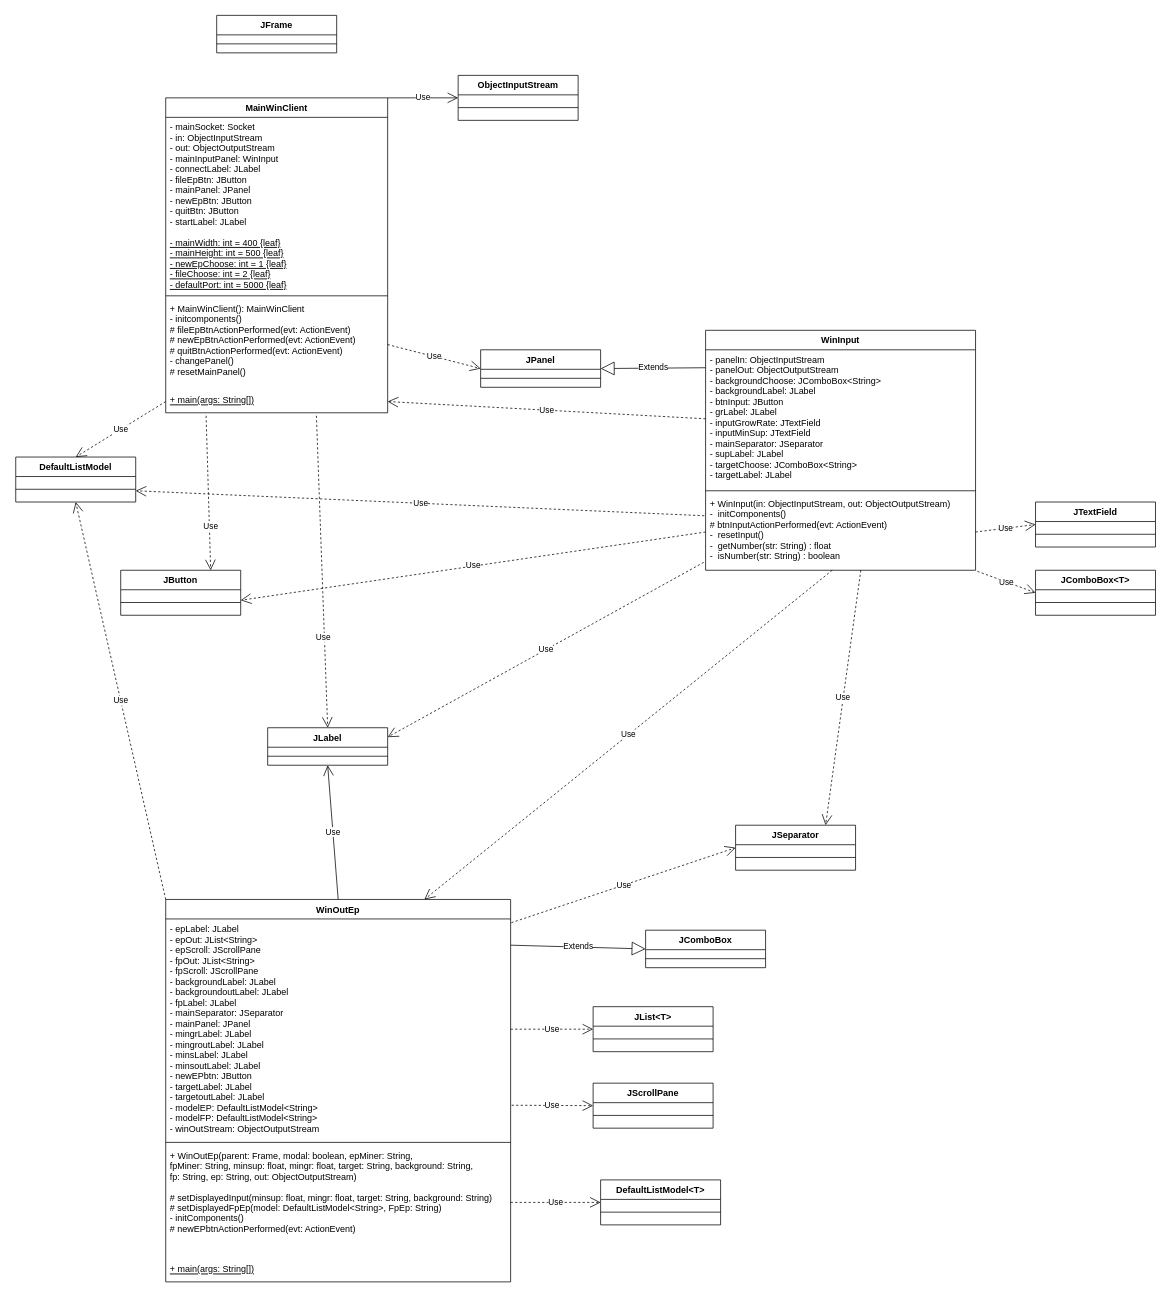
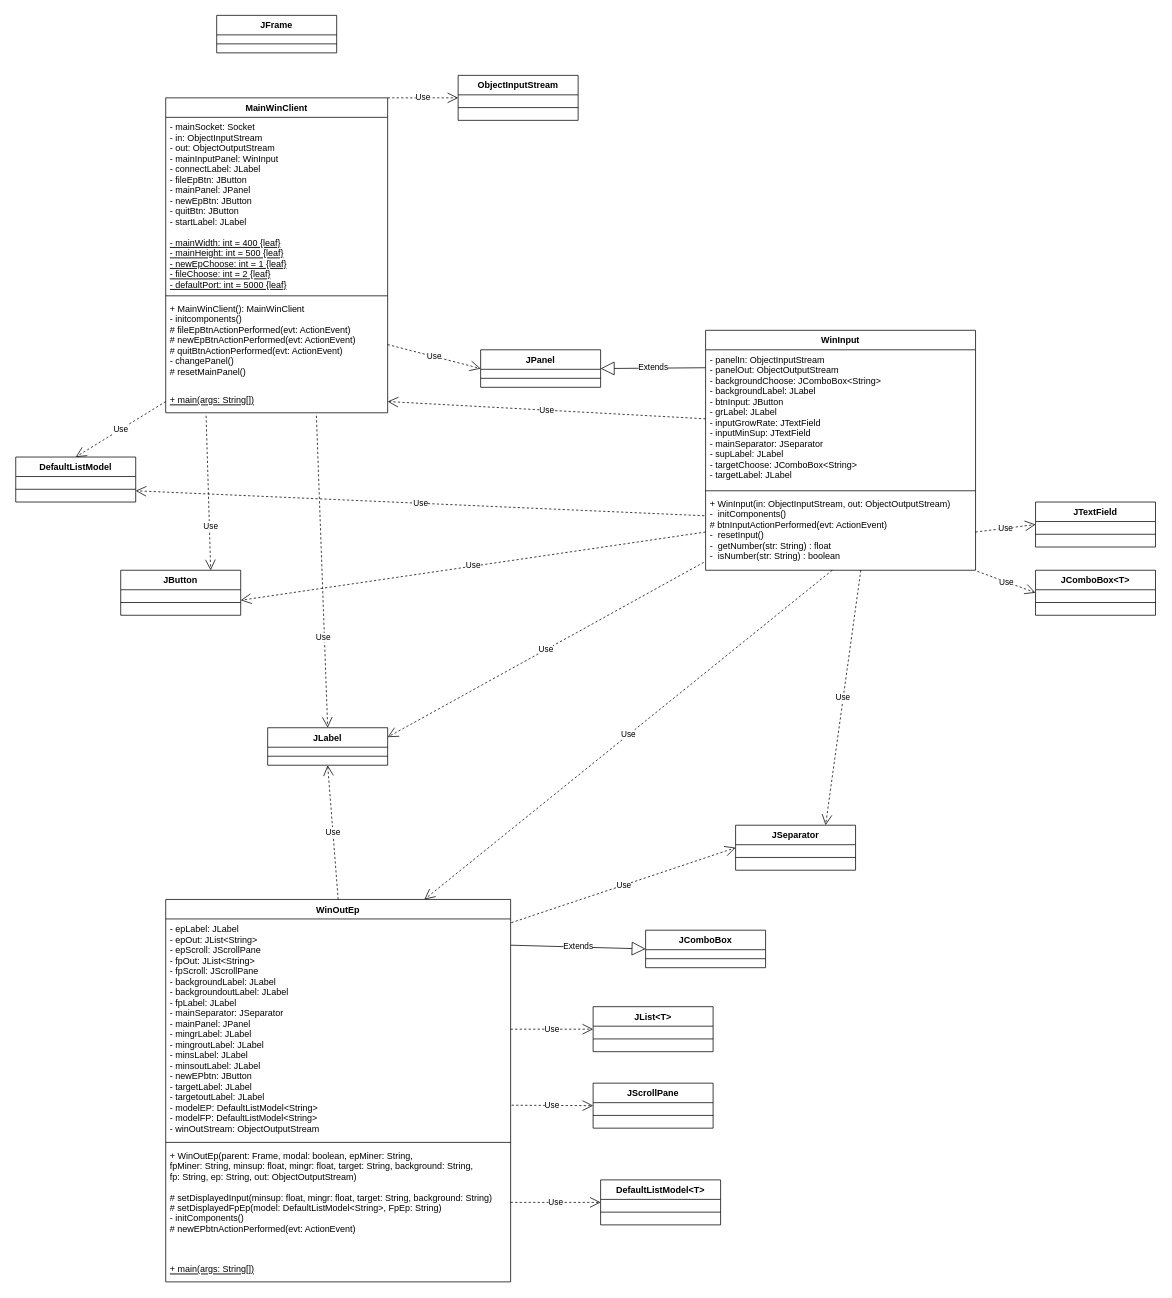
- <mxCell id="43" value="Use" style="endArrow=open;endSize=12;dashed=0;html=1;exitX=1;exitY=0;exitDx=0;exitDy=0;entryX=0;entryY=0.5;entryDx=0;entryDy=0;" parent="1" source="2" target="28" edge="1"><mxGeometry width="160" relative="1" as="geometry"><mxPoint x="540" y="330" as="sourcePoint" /><mxPoint x="700" y="330" as="targetPoint" /></mxGeometry></mxCell>
+ <mxCell id="43" value="Use" style="endArrow=open;endSize=12;dashed=1;html=1;exitX=1;exitY=0;exitDx=0;exitDy=0;entryX=0;entryY=0.5;entryDx=0;entryDy=0;" parent="1" source="2" target="28" edge="1"><mxGeometry width="160" relative="1" as="geometry"><mxPoint x="540" y="330" as="sourcePoint" /><mxPoint x="700" y="330" as="targetPoint" /></mxGeometry></mxCell>
- <mxCell id="61" value="Use" style="endArrow=open;endSize=12;dashed=1;html=1;exitX=0;exitY=0;exitDx=0;exitDy=0;entryX=0.5;entryY=1;entryDx=0;entryDy=0;" parent="1" source="14" target="30" edge="1"><mxGeometry width="160" relative="1" as="geometry"><mxPoint x="0" y="910" as="sourcePoint" /><mxPoint x="160" y="910" as="targetPoint" /></mxGeometry></mxCell>
- <mxCell id="57" value="Use" style="endArrow=open;endSize=12;dashed=0;html=1;exitX=0.5;exitY=0;exitDx=0;exitDy=0;entryX=0.5;entryY=1;entryDx=0;entryDy=0;" parent="1" source="14" target="54" edge="1"><mxGeometry width="160" relative="1" as="geometry"><mxPoint x="390" y="1130" as="sourcePoint" /><mxPoint x="550" y="1130" as="targetPoint" /></mxGeometry></mxCell>
+ <mxCell id="57" value="Use" style="endArrow=open;endSize=12;dashed=1;html=1;exitX=0.5;exitY=0;exitDx=0;exitDy=0;entryX=0.5;entryY=1;entryDx=0;entryDy=0;" parent="1" source="14" target="54" edge="1"><mxGeometry width="160" relative="1" as="geometry"><mxPoint x="390" y="1130" as="sourcePoint" /><mxPoint x="550" y="1130" as="targetPoint" /></mxGeometry></mxCell>
